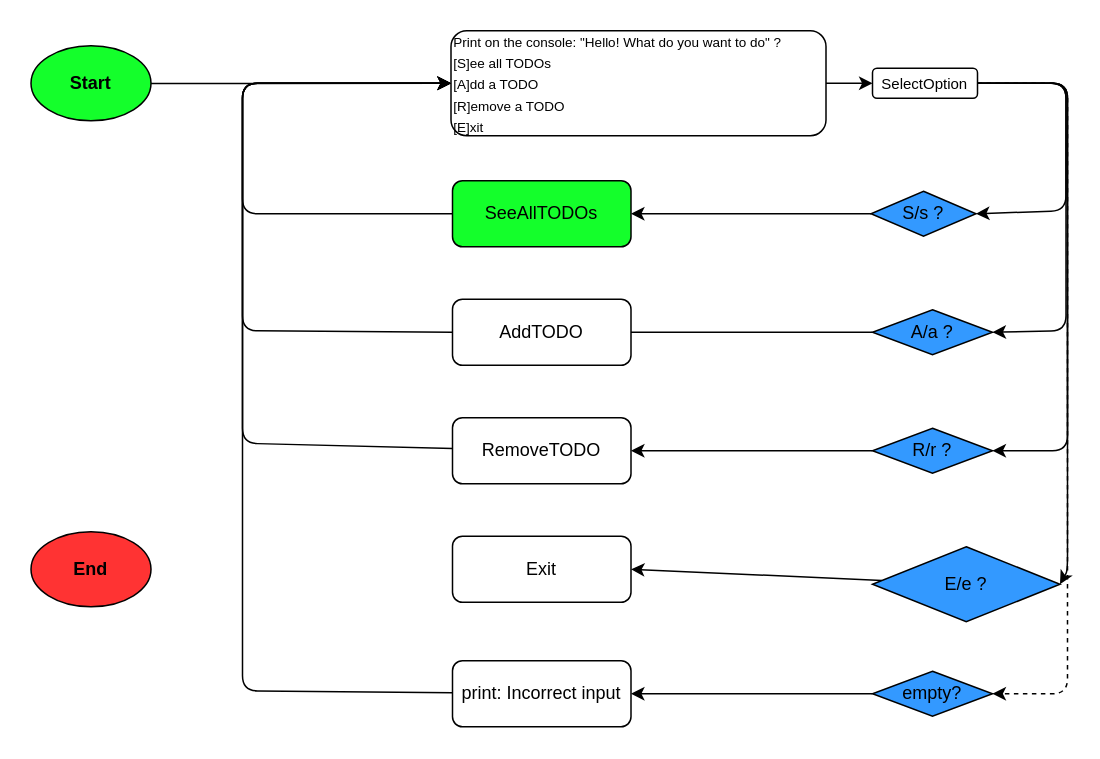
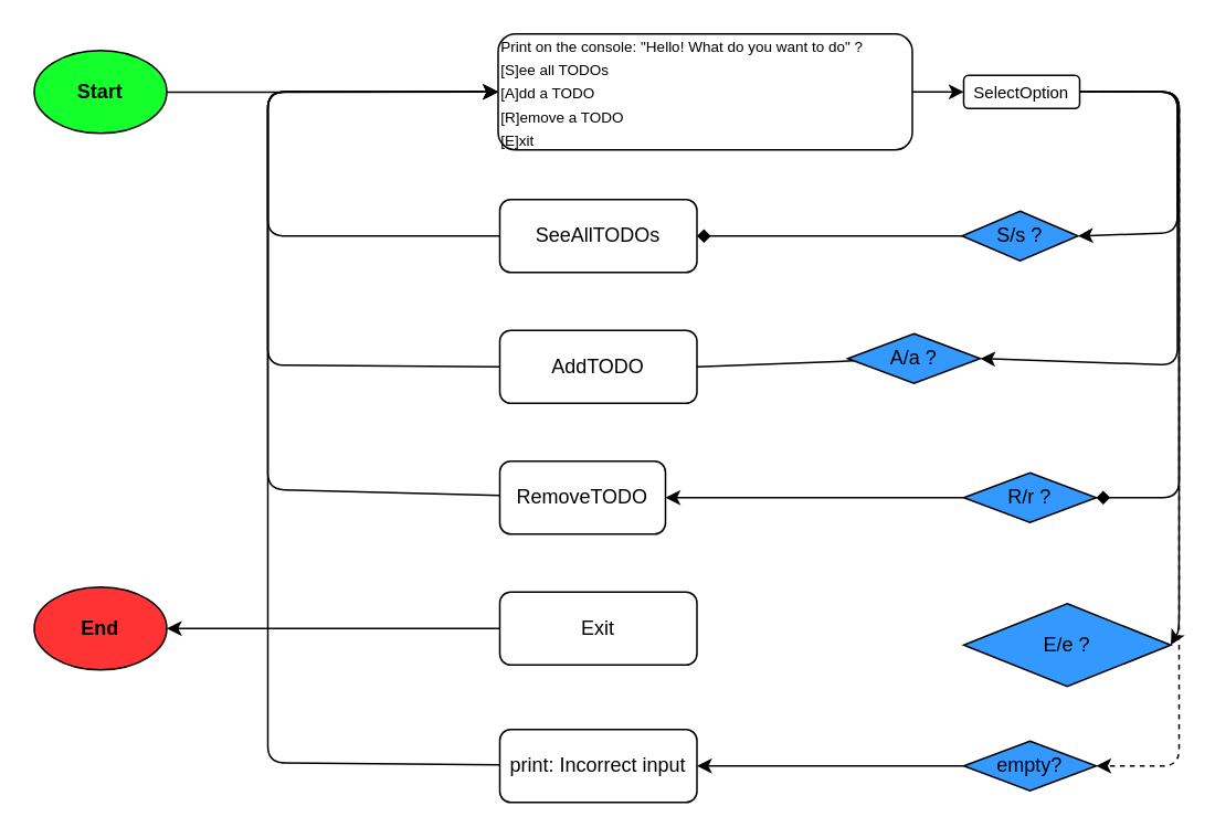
- <mxCell id="17" value="&lt;font style=&quot;font-size: 12px;&quot;&gt;SeeAllTODOs&lt;/font&gt;" style="rounded=1;whiteSpace=wrap;html=1;align=center;fillColor=#14ff2b;" parent="1" vertex="1"><mxGeometry x="301" y="120" width="119" height="44" as="geometry" /></mxCell>
+ <mxCell id="17" value="&lt;font style=&quot;font-size: 12px;&quot;&gt;SeeAllTODOs&lt;/font&gt;" style="rounded=1;whiteSpace=wrap;html=1;align=center;" parent="1" vertex="1"><mxGeometry x="301" y="120" width="119" height="44" as="geometry" /></mxCell>
- <mxCell id="12" style="edgeStyle=none;html=1;entryX=1;entryY=0.5;entryDx=0;entryDy=0;" parent="1" source="13" target="17" edge="1"><mxGeometry relative="1" as="geometry"><mxPoint x="540" y="142" as="targetPoint" /></mxGeometry></mxCell>
+ <mxCell id="12" style="edgeStyle=none;html=1;entryX=1;entryY=0.5;entryDx=0;entryDy=0;endArrow=diamond;" parent="1" source="13" target="17" edge="1"><mxGeometry relative="1" as="geometry"><mxPoint x="540" y="142" as="targetPoint" /></mxGeometry></mxCell>
- <mxCell id="15" value="A/a ?" style="rhombus;whiteSpace=wrap;html=1;fillColor=#3399FF;" parent="1" vertex="1"><mxGeometry x="581" y="206" width="80" height="30" as="geometry" /></mxCell>
+ <mxCell id="15" value="A/a ?" style="rhombus;whiteSpace=wrap;html=1;fillColor=#3399FF;" parent="1" vertex="1"><mxGeometry x="511" y="201" width="80" height="30" as="geometry" /></mxCell>
- <mxCell id="24" value="&lt;font style=&quot;font-size: 12px;&quot;&gt;RemoveTODO&lt;/font&gt;" style="rounded=1;whiteSpace=wrap;html=1;align=center;" parent="1" vertex="1"><mxGeometry x="301" y="278" width="119" height="44" as="geometry" /></mxCell>
+ <mxCell id="24" value="&lt;font style=&quot;font-size: 12px;&quot;&gt;RemoveTODO&lt;/font&gt;" style="rounded=1;whiteSpace=wrap;html=1;align=center;" parent="1" vertex="1"><mxGeometry x="301" y="278" width="100" height="44" as="geometry" /></mxCell>
- <mxCell id="8" style="edgeStyle=none;html=1;entryX=1;entryY=0.5;entryDx=0;entryDy=0;exitX=1;exitY=0.5;exitDx=0;exitDy=0;" parent="1" source="11" target="22" edge="1"><mxGeometry relative="1" as="geometry"><Array as="points"><mxPoint x="711" y="55" /><mxPoint x="711" y="300" /></Array></mxGeometry></mxCell>
+ <mxCell id="8" style="edgeStyle=none;html=1;entryX=1;entryY=0.5;entryDx=0;entryDy=0;exitX=1;exitY=0.5;exitDx=0;exitDy=0;endArrow=diamond;" parent="1" source="11" target="22" edge="1"><mxGeometry relative="1" as="geometry"><Array as="points"><mxPoint x="711" y="55" /><mxPoint x="711" y="300" /></Array></mxGeometry></mxCell>
+ <mxCell id="27" style="edgeStyle=none;html=1;entryX=1;entryY=0.5;entryDx=0;entryDy=0;" parent="1" source="28" target="29" edge="1"><mxGeometry relative="1" as="geometry" /></mxCell>
- <mxCell id="25" style="edgeStyle=none;html=1;entryX=1;entryY=0.5;entryDx=0;entryDy=0;" parent="1" source="26" target="28" edge="1"><mxGeometry relative="1" as="geometry" /></mxCell>
